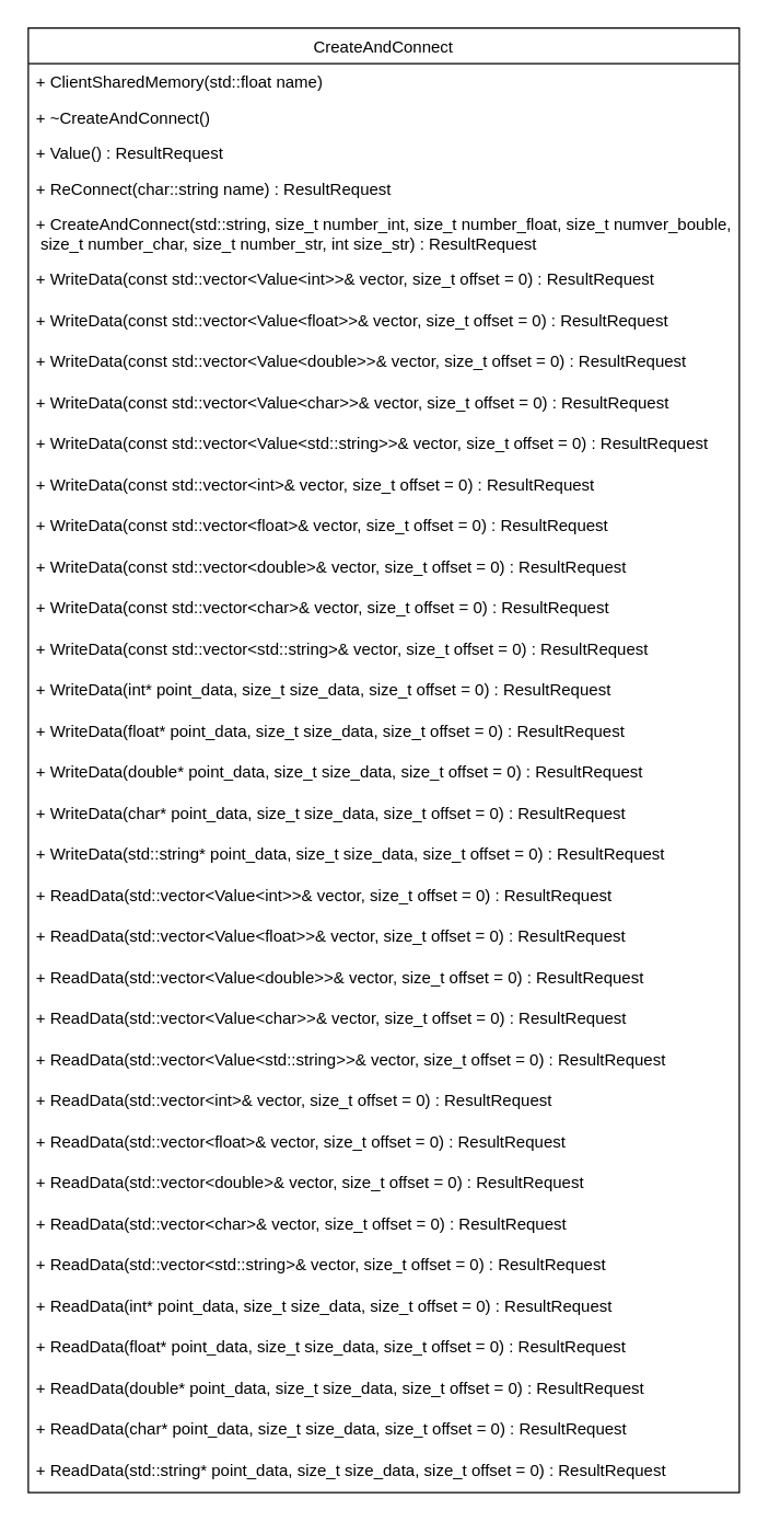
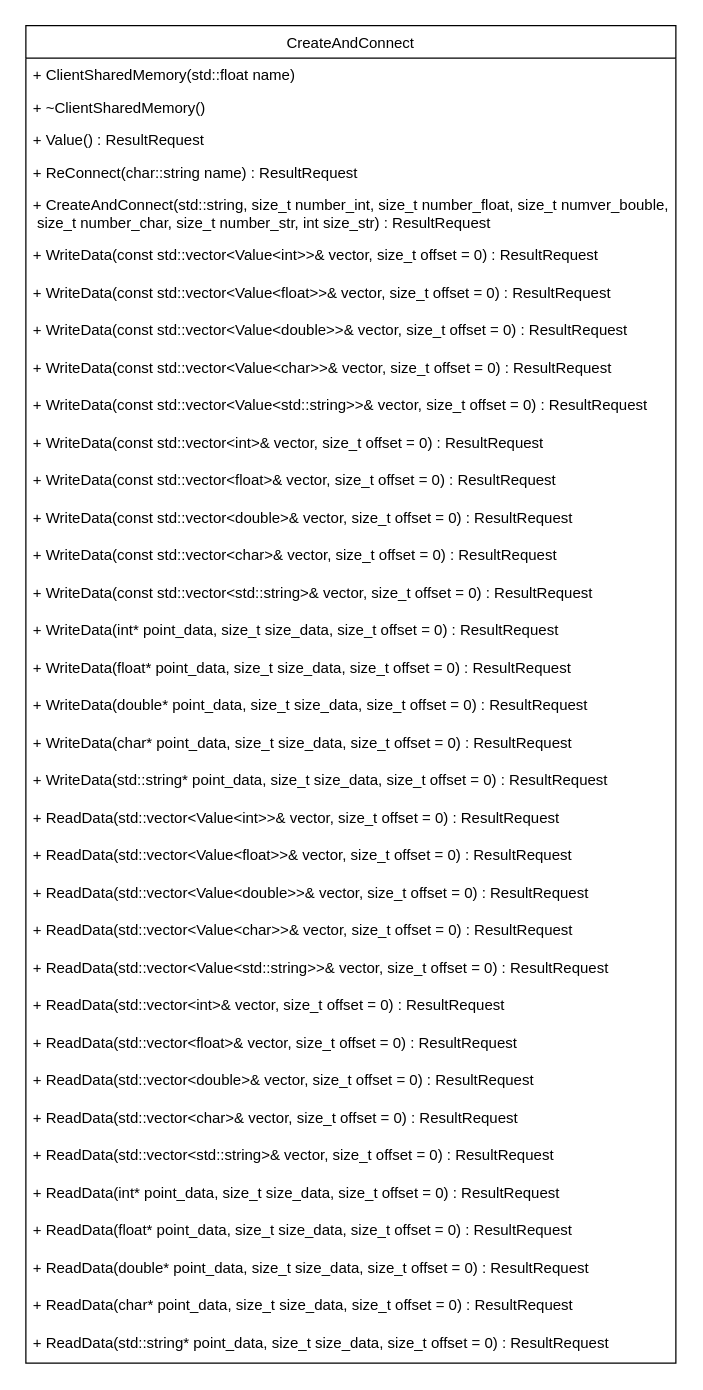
- <mxCell id="4" value="+ ~CreateAndConnect()" style="text;strokeColor=none;fillColor=none;align=left;verticalAlign=top;spacingLeft=4;spacingRight=4;overflow=hidden;rotatable=0;points=[[0,0.5],[1,0.5]];portConstraint=eastwest;" vertex="1" parent="2"><mxGeometry y="52" width="520" height="26" as="geometry" /></mxCell>
+ <mxCell id="4" value="+ ~ClientSharedMemory()" style="text;strokeColor=none;fillColor=none;align=left;verticalAlign=top;spacingLeft=4;spacingRight=4;overflow=hidden;rotatable=0;points=[[0,0.5],[1,0.5]];portConstraint=eastwest;" vertex="1" parent="2"><mxGeometry y="52" width="520" height="26" as="geometry" /></mxCell>
